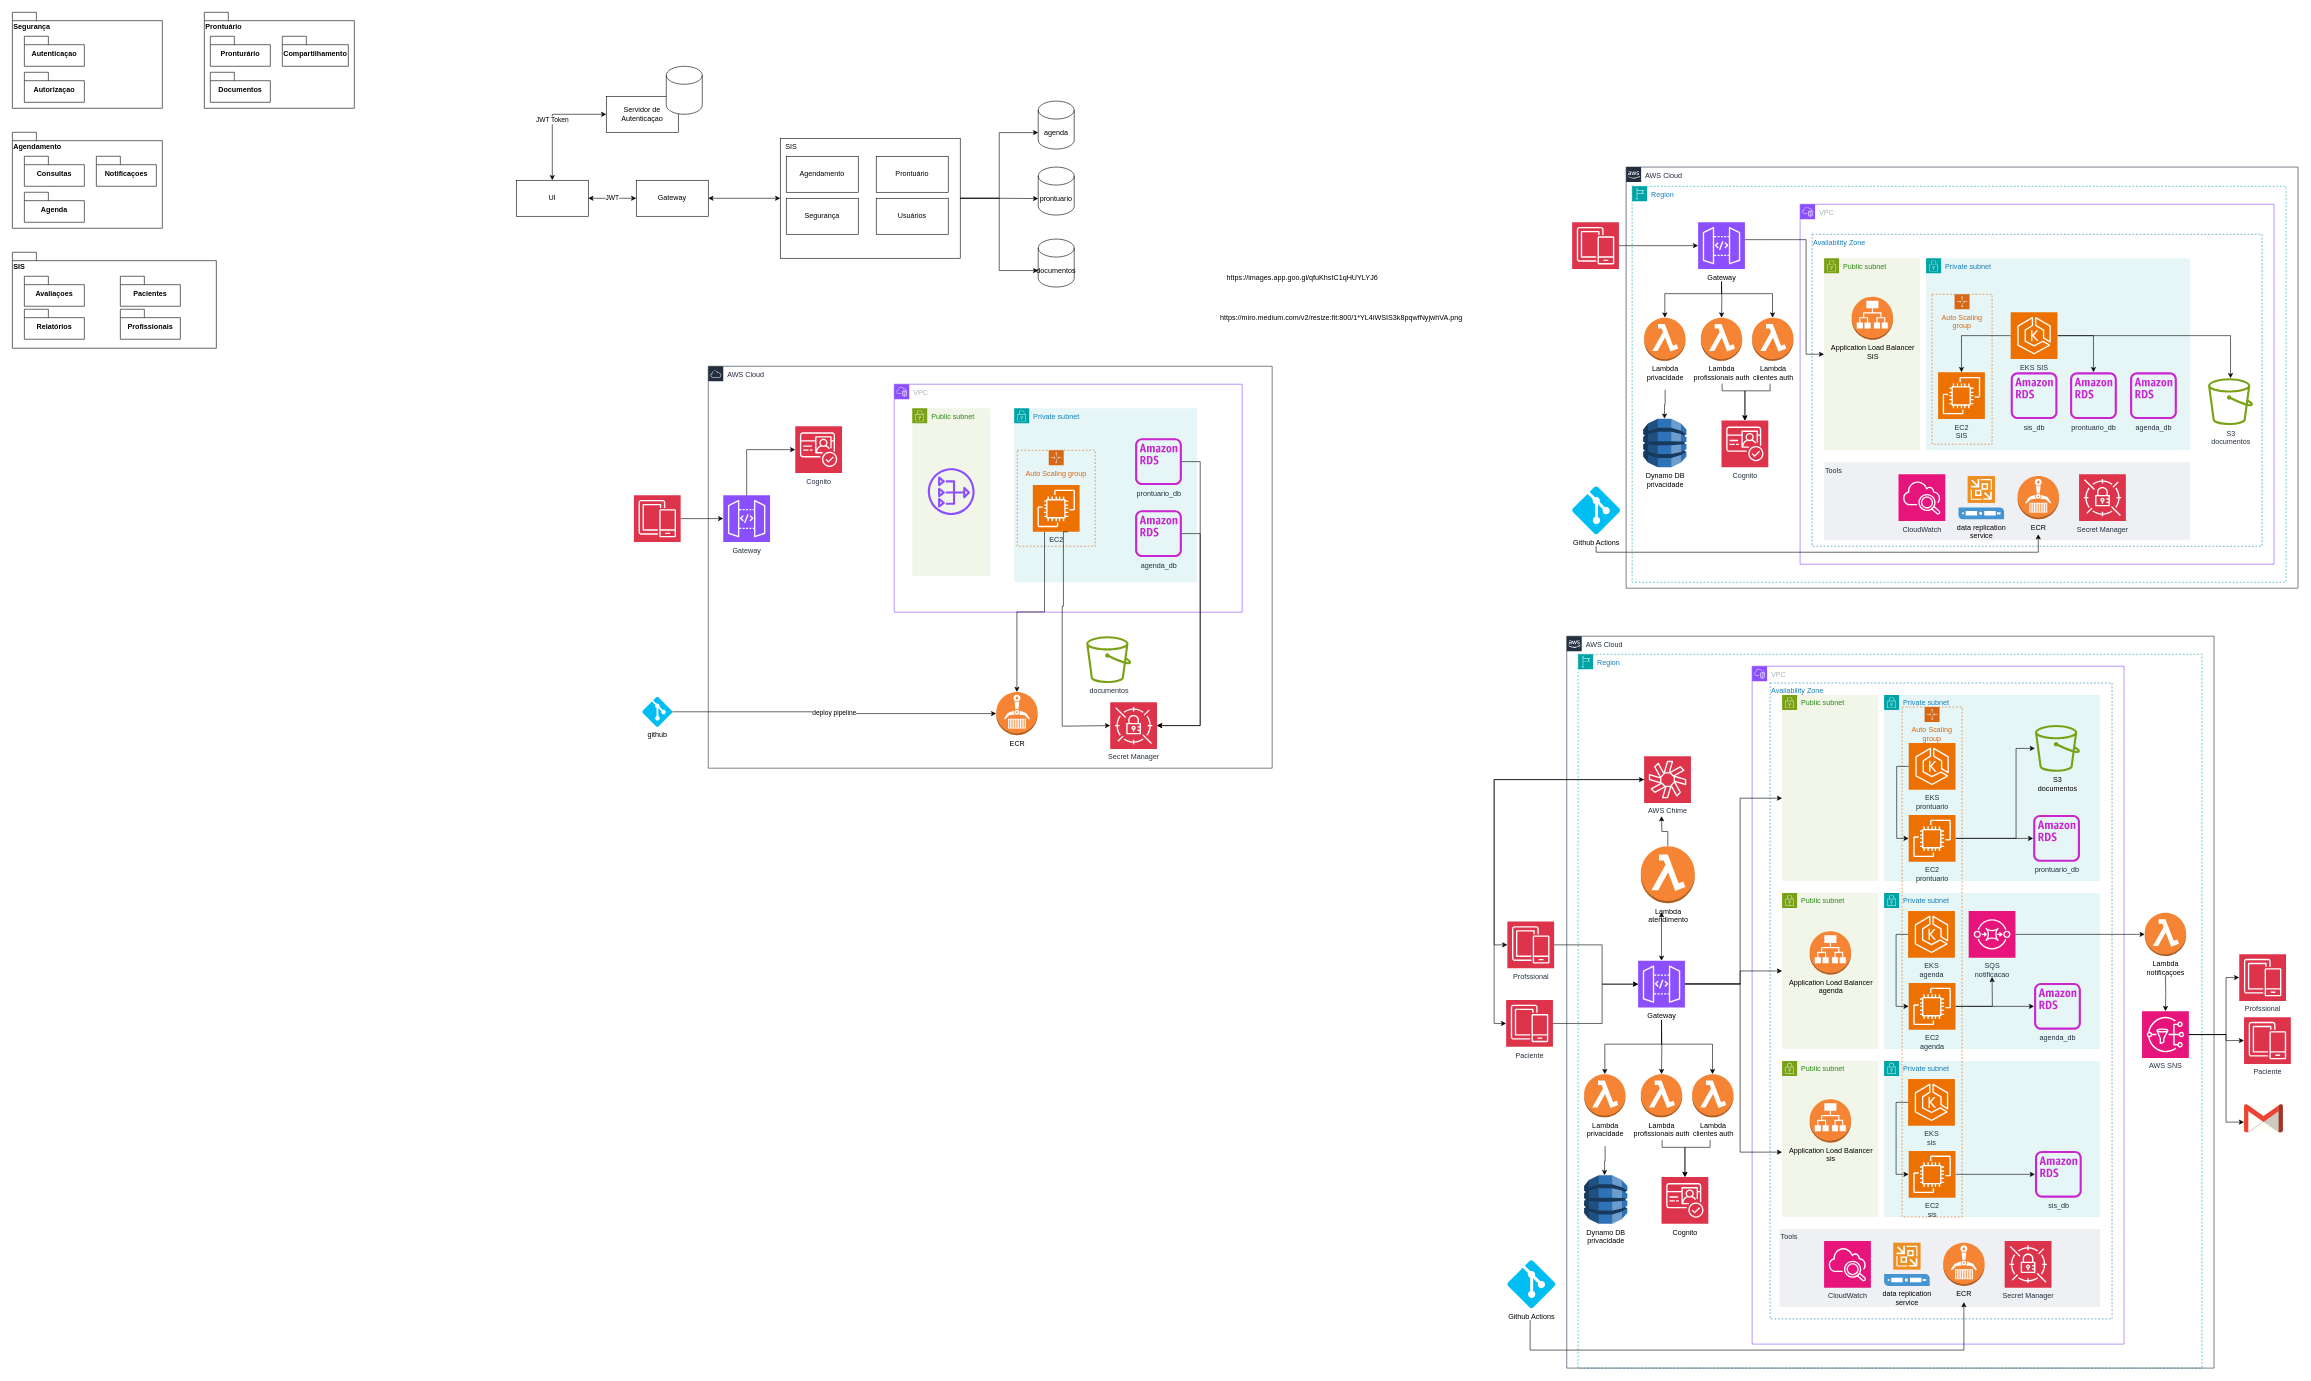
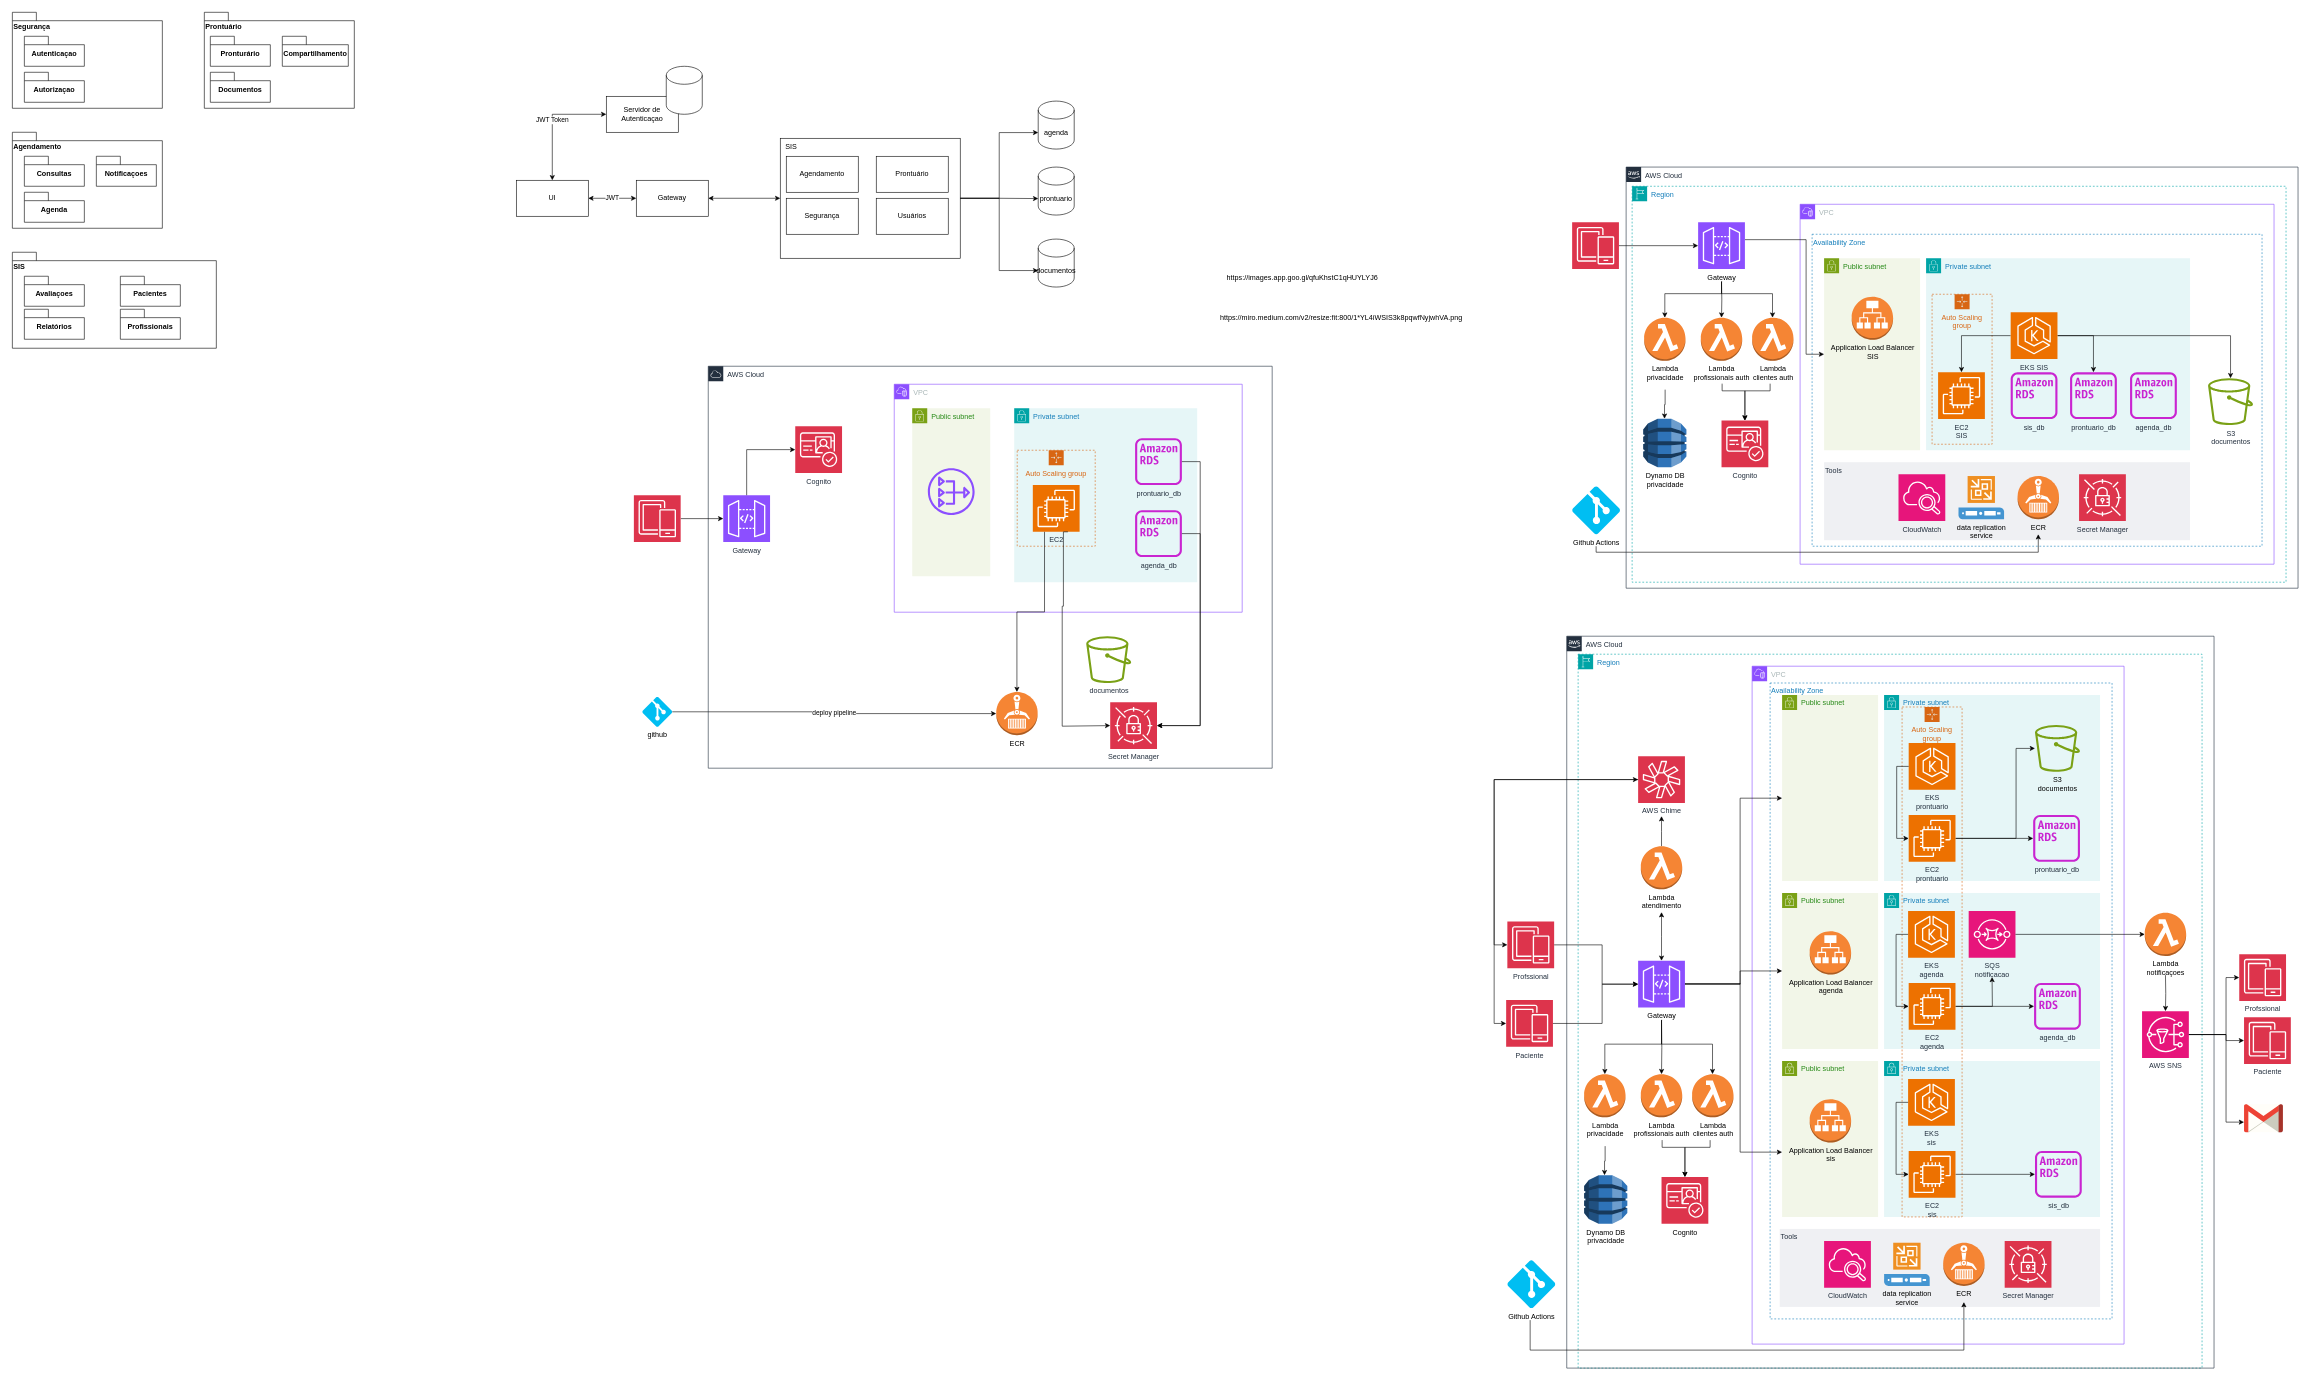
- <mxCell id="150" value="AWS Chime" style="sketch=0;points=[[0,0,0],[0.25,0,0],[0.5,0,0],[0.75,0,0],[1,0,0],[0,1,0],[0.25,1,0],[0.5,1,0],[0.75,1,0],[1,1,0],[0,0.25,0],[0,0.5,0],[0,0.75,0],[1,0.25,0],[1,0.5,0],[1,0.75,0]];outlineConnect=0;fontColor=#232F3E;fillColor=#DD344C;strokeColor=#ffffff;dashed=0;verticalLabelPosition=bottom;verticalAlign=top;align=center;html=1;fontSize=12;fontStyle=0;aspect=fixed;shape=mxgraph.aws4.resourceIcon;resIcon=mxgraph.aws4.chime;" vertex="1" parent="95"><mxGeometry x="110" y="170" width="78" height="78" as="geometry" /></mxCell>
+ <mxCell id="150" value="AWS Chime" style="sketch=0;points=[[0,0,0],[0.25,0,0],[0.5,0,0],[0.75,0,0],[1,0,0],[0,1,0],[0.25,1,0],[0.5,1,0],[0.75,1,0],[1,1,0],[0,0.25,0],[0,0.5,0],[0,0.75,0],[1,0.25,0],[1,0.5,0],[1,0.75,0]];outlineConnect=0;fontColor=#232F3E;fillColor=#DD344C;strokeColor=#ffffff;dashed=0;verticalLabelPosition=bottom;verticalAlign=top;align=center;html=1;fontSize=12;fontStyle=0;aspect=fixed;shape=mxgraph.aws4.resourceIcon;resIcon=mxgraph.aws4.chime;" vertex="1" parent="95"><mxGeometry x="100" y="170" width="78" height="78" as="geometry" /></mxCell>
- <mxCell id="148" value="Lambda&lt;div&gt;atendimento&lt;/div&gt;" style="outlineConnect=0;dashed=0;verticalLabelPosition=bottom;verticalAlign=top;align=center;html=1;shape=mxgraph.aws3.lambda_function;fillColor=#F58534;gradientColor=none;" parent="95" vertex="1"><mxGeometry x="104.5" y="320" width="90" height="95" as="geometry" /></mxCell>
+ <mxCell id="148" value="Lambda&lt;div&gt;atendimento&lt;/div&gt;" style="outlineConnect=0;dashed=0;verticalLabelPosition=bottom;verticalAlign=top;align=center;html=1;shape=mxgraph.aws3.lambda_function;fillColor=#F58534;gradientColor=none;" parent="95" vertex="1"><mxGeometry x="104.5" y="320" width="69" height="72" as="geometry" /></mxCell>
